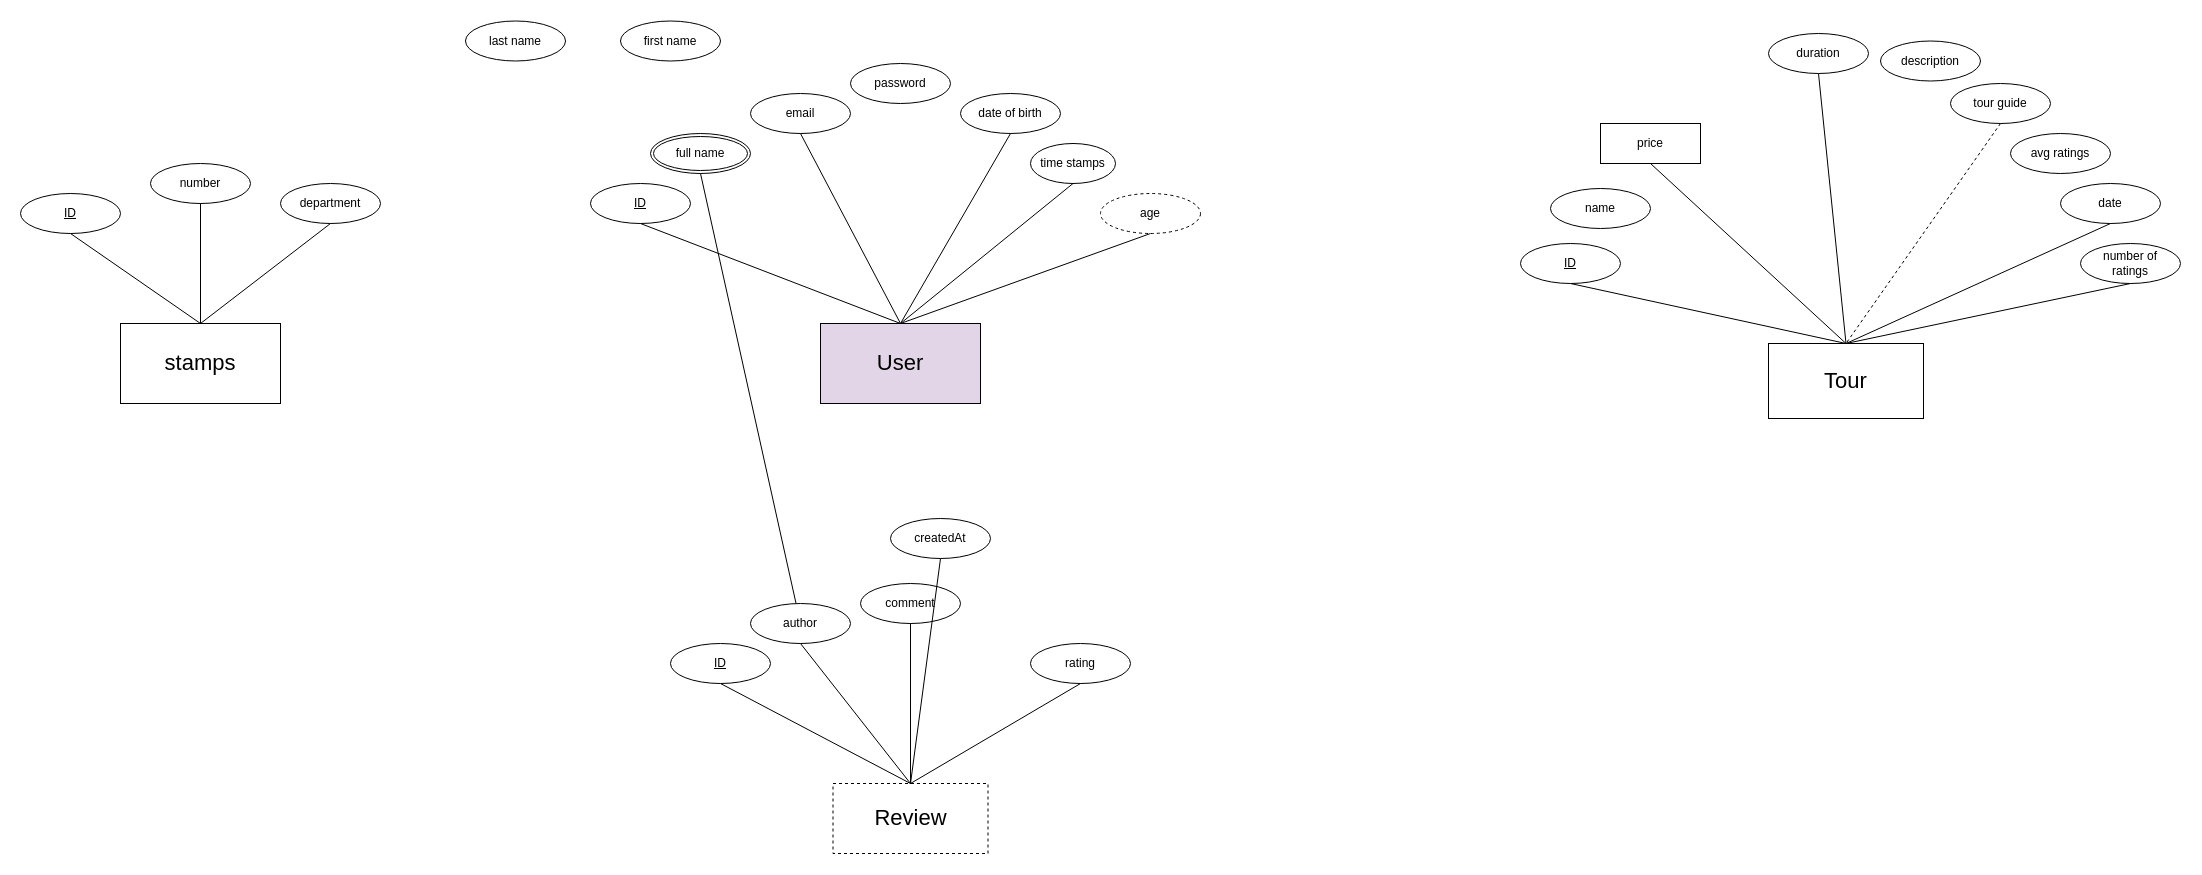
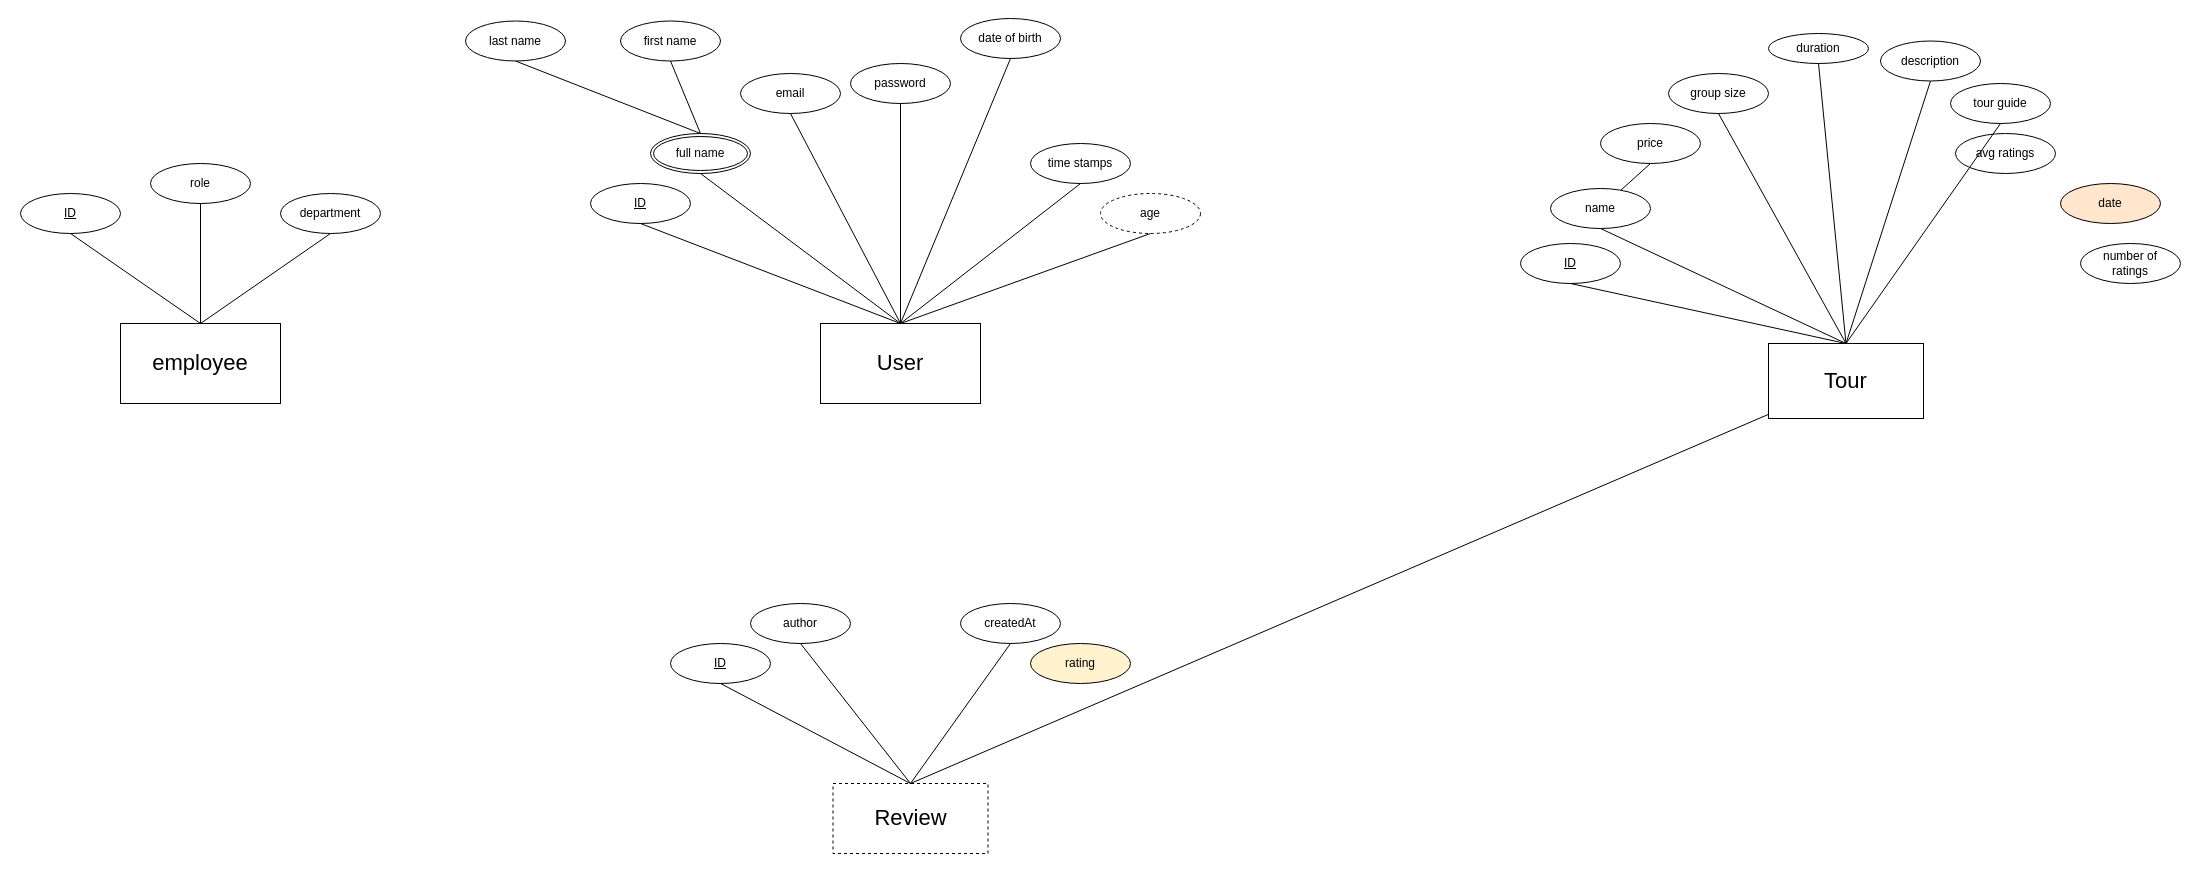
- <mxCell id="3" value="duration" style="ellipse;whiteSpace=wrap;html=1;align=center;" parent="1" vertex="1"><mxGeometry x="1768" y="33" width="100" height="40" as="geometry" /></mxCell>
+ <mxCell id="3" value="duration" style="ellipse;whiteSpace=wrap;html=1;align=center;" parent="1" vertex="1"><mxGeometry x="1768" y="33" width="100" height="30" as="geometry" /></mxCell>
+ <mxCell id="6" value="group size" style="ellipse;whiteSpace=wrap;html=1;align=center;" parent="1" vertex="1"><mxGeometry x="1668" y="73" width="100" height="40" as="geometry" /></mxCell>
+ <mxCell id="30" value="" style="endArrow=none;html=1;rounded=0;exitX=0.5;exitY=1;exitDx=0;exitDy=0;entryX=0.5;entryY=0;entryDx=0;entryDy=0;" parent="1" source="22" target="25" edge="1"><mxGeometry relative="1" as="geometry"><mxPoint x="870" y="240.5" as="sourcePoint" /><mxPoint x="1030" y="240.5" as="targetPoint" /></mxGeometry></mxCell>
+ <mxCell id="29" value="" style="endArrow=none;html=1;rounded=0;exitX=0.5;exitY=1;exitDx=0;exitDy=0;entryX=0.5;entryY=0;entryDx=0;entryDy=0;" parent="1" source="21" target="25" edge="1"><mxGeometry relative="1" as="geometry"><mxPoint x="870" y="240.5" as="sourcePoint" /><mxPoint x="610" y="110.5" as="targetPoint" /></mxGeometry></mxCell>
- <mxCell id="27" value="email" style="ellipse;whiteSpace=wrap;html=1;align=center;" parent="1" vertex="1"><mxGeometry x="750" y="93" width="100" height="40" as="geometry" /></mxCell>
+ <mxCell id="27" value="email" style="ellipse;whiteSpace=wrap;html=1;align=center;" parent="1" vertex="1"><mxGeometry x="740" y="73" width="100" height="40" as="geometry" /></mxCell>
- <mxCell id="23" value="date of birth" style="ellipse;whiteSpace=wrap;html=1;align=center;" parent="1" vertex="1"><mxGeometry x="960" y="93" width="100" height="40" as="geometry" /></mxCell>
+ <mxCell id="23" value="date of birth" style="ellipse;whiteSpace=wrap;html=1;align=center;" parent="1" vertex="1"><mxGeometry x="960" y="18" width="100" height="40" as="geometry" /></mxCell>
- <mxCell id="9" value="price" style="whiteSpace=wrap;html=1;align=center;rounded=0;" parent="1" vertex="1"><mxGeometry x="1600" y="123" width="100" height="40" as="geometry" /></mxCell>
+ <mxCell id="9" value="price" style="ellipse;whiteSpace=wrap;html=1;align=center;" parent="1" vertex="1"><mxGeometry x="1600" y="123" width="100" height="40" as="geometry" /></mxCell>
- <mxCell id="10" value="avg ratings" style="ellipse;whiteSpace=wrap;html=1;align=center;" parent="1" vertex="1"><mxGeometry x="2010" y="133" width="100" height="40" as="geometry" /></mxCell>
+ <mxCell id="10" value="avg ratings" style="ellipse;whiteSpace=wrap;html=1;align=center;" parent="1" vertex="1"><mxGeometry x="1955" y="133" width="100" height="40" as="geometry" /></mxCell>
- <mxCell id="33" value="time stamps" style="ellipse;whiteSpace=wrap;html=1;align=center;" parent="1" vertex="1"><mxGeometry x="1030" y="143" width="85" height="40" as="geometry" /></mxCell>
+ <mxCell id="33" value="time stamps" style="ellipse;whiteSpace=wrap;html=1;align=center;" parent="1" vertex="1"><mxGeometry x="1030" y="143" width="100" height="40" as="geometry" /></mxCell>
- <mxCell id="49" value="number" style="ellipse;whiteSpace=wrap;html=1;align=center;" vertex="1" parent="1"><mxGeometry x="150" y="163" width="100" height="40" as="geometry" /></mxCell>
+ <mxCell id="49" value="role" style="ellipse;whiteSpace=wrap;html=1;align=center;" vertex="1" parent="1"><mxGeometry x="150" y="163" width="100" height="40" as="geometry" /></mxCell>
- <mxCell id="50" value="department" style="ellipse;whiteSpace=wrap;html=1;align=center;" vertex="1" parent="1"><mxGeometry x="280" y="183" width="100" height="40" as="geometry" /></mxCell>
+ <mxCell id="50" value="department" style="ellipse;whiteSpace=wrap;html=1;align=center;" vertex="1" parent="1"><mxGeometry x="280" y="193" width="100" height="40" as="geometry" /></mxCell>
- <mxCell id="11" value="date" style="ellipse;whiteSpace=wrap;html=1;align=center;" parent="1" vertex="1"><mxGeometry x="2060" y="183" width="100" height="40" as="geometry" /></mxCell>
+ <mxCell id="11" value="date" style="ellipse;whiteSpace=wrap;html=1;align=center;fillColor=#ffe6cc;" parent="1" vertex="1"><mxGeometry x="2060" y="183" width="100" height="40" as="geometry" /></mxCell>
+ <mxCell id="17" value="" style="endArrow=none;html=1;rounded=0;exitX=0.5;exitY=1;exitDx=0;exitDy=0;entryX=0.5;entryY=0;entryDx=0;entryDy=0;" parent="1" source="4" target="2" edge="1"><mxGeometry relative="1" as="geometry"><mxPoint x="1828" y="73" as="sourcePoint" /><mxPoint x="1828" y="288" as="targetPoint" /></mxGeometry></mxCell>
+ <mxCell id="43" value="" style="endArrow=none;html=1;rounded=0;exitX=0.5;exitY=1;exitDx=0;exitDy=0;entryX=0.5;entryY=0;entryDx=0;entryDy=0;" edge="1" parent="1" source="26" target="20"><mxGeometry relative="1" as="geometry"><mxPoint x="830" y="143" as="sourcePoint" /><mxPoint x="870" y="373" as="targetPoint" /></mxGeometry></mxCell>
+ <mxCell id="14" value="" style="endArrow=none;html=1;rounded=0;exitX=0.5;exitY=1;exitDx=0;exitDy=0;entryX=0.5;entryY=0;entryDx=0;entryDy=0;" parent="1" source="6" target="2" edge="1"><mxGeometry relative="1" as="geometry"><mxPoint x="1717.5" y="88" as="sourcePoint" /><mxPoint x="1867.5" y="223" as="targetPoint" /></mxGeometry></mxCell>
- <mxCell id="18" value="" style="endArrow=none;html=1;rounded=0;exitX=0.5;exitY=1;exitDx=0;exitDy=0;entryX=0.5;entryY=0;entryDx=0;entryDy=0;dashed=1;" parent="1" source="5" target="2" edge="1"><mxGeometry relative="1" as="geometry"><mxPoint x="1838" y="83" as="sourcePoint" /><mxPoint x="1838" y="298" as="targetPoint" /></mxGeometry></mxCell>
+ <mxCell id="18" value="" style="endArrow=none;html=1;rounded=0;exitX=0.5;exitY=1;exitDx=0;exitDy=0;entryX=0.5;entryY=0;entryDx=0;entryDy=0;" parent="1" source="5" target="2" edge="1"><mxGeometry relative="1" as="geometry"><mxPoint x="1838" y="83" as="sourcePoint" /><mxPoint x="1838" y="298" as="targetPoint" /></mxGeometry></mxCell>
- <mxCell id="13" value="" style="endArrow=none;html=1;rounded=0;exitX=0.5;exitY=1;exitDx=0;exitDy=0;entryX=0.5;entryY=0;entryDx=0;entryDy=0;" parent="1" source="9" target="2" edge="1"><mxGeometry relative="1" as="geometry"><mxPoint x="1570" y="233" as="sourcePoint" /><mxPoint x="1830" y="243" as="targetPoint" /></mxGeometry></mxCell>
+ <mxCell id="13" value="" style="endArrow=none;html=1;rounded=0;exitX=0.5;exitY=1;exitDx=0;exitDy=0;" parent="1" source="9" target="7" edge="1"><mxGeometry relative="1" as="geometry"><mxPoint x="1570" y="233" as="sourcePoint" /><mxPoint x="1830" y="243" as="targetPoint" /></mxGeometry></mxCell>
- <mxCell id="19" value="" style="endArrow=none;html=1;rounded=0;exitX=0.5;exitY=1;exitDx=0;exitDy=0;entryX=0.5;entryY=0;entryDx=0;entryDy=0;" parent="1" source="11" target="2" edge="1"><mxGeometry relative="1" as="geometry"><mxPoint x="1858" y="103" as="sourcePoint" /><mxPoint x="1858" y="318" as="targetPoint" /></mxGeometry></mxCell>
+ <mxCell id="16" value="" style="endArrow=none;html=1;rounded=0;exitX=0.5;exitY=1;exitDx=0;exitDy=0;entryX=0.5;entryY=0;entryDx=0;entryDy=0;" parent="1" source="7" target="2" edge="1"><mxGeometry relative="1" as="geometry"><mxPoint x="1600" y="263" as="sourcePoint" /><mxPoint x="1790" y="173" as="targetPoint" /></mxGeometry></mxCell>
- <mxCell id="39" value="" style="endArrow=none;html=1;rounded=0;exitX=0.5;exitY=1;exitDx=0;exitDy=0;entryX=0.5;entryY=0;entryDx=0;entryDy=0;" parent="1" source="38" target="2" edge="1"><mxGeometry relative="1" as="geometry"><mxPoint x="2120" y="233" as="sourcePoint" /><mxPoint x="1856" y="353" as="targetPoint" /></mxGeometry></mxCell>
- <mxCell id="47" value="&lt;font style=&quot;font-size: 22px;&quot;&gt;stamps&lt;/font&gt;" style="whiteSpace=wrap;html=1;align=center;" vertex="1" parent="1"><mxGeometry x="120" y="323" width="160" height="80" as="geometry" /></mxCell>
+ <mxCell id="47" value="&lt;font style=&quot;font-size: 22px;&quot;&gt;employee&lt;/font&gt;" style="whiteSpace=wrap;html=1;align=center;" vertex="1" parent="1"><mxGeometry x="120" y="323" width="160" height="80" as="geometry" /></mxCell>
- <mxCell id="20" value="&lt;font style=&quot;font-size: 22px;&quot;&gt;User&lt;/font&gt;" style="whiteSpace=wrap;html=1;align=center;fillColor=#e1d5e7;" parent="1" vertex="1"><mxGeometry x="820" y="323" width="160" height="80" as="geometry" /></mxCell>
+ <mxCell id="20" value="&lt;font style=&quot;font-size: 22px;&quot;&gt;User&lt;/font&gt;" style="whiteSpace=wrap;html=1;align=center;" parent="1" vertex="1"><mxGeometry x="820" y="323" width="160" height="80" as="geometry" /></mxCell>
- <mxCell id="32" value="" style="endArrow=none;html=1;rounded=0;exitX=0.5;exitY=1;exitDx=0;exitDy=0;" parent="1" source="25" target="36" edge="1"><mxGeometry relative="1" as="geometry"><mxPoint x="870" y="240.5" as="sourcePoint" /><mxPoint x="1030" y="240.5" as="targetPoint" /></mxGeometry></mxCell>
+ <mxCell id="32" value="" style="endArrow=none;html=1;rounded=0;exitX=0.5;exitY=1;exitDx=0;exitDy=0;entryX=0.5;entryY=0;entryDx=0;entryDy=0;" parent="1" source="25" target="20" edge="1"><mxGeometry relative="1" as="geometry"><mxPoint x="870" y="240.5" as="sourcePoint" /><mxPoint x="1030" y="240.5" as="targetPoint" /></mxGeometry></mxCell>
- <mxCell id="41" value="createdAt" style="ellipse;whiteSpace=wrap;html=1;align=center;" parent="1" vertex="1"><mxGeometry x="890" y="518" width="100" height="40" as="geometry" /></mxCell>
+ <mxCell id="41" value="createdAt" style="ellipse;whiteSpace=wrap;html=1;align=center;" parent="1" vertex="1"><mxGeometry x="960" y="603" width="100" height="40" as="geometry" /></mxCell>
- <mxCell id="40" value="comment" style="ellipse;whiteSpace=wrap;html=1;align=center;" parent="1" vertex="1"><mxGeometry x="860" y="583" width="100" height="40" as="geometry" /></mxCell>
- <mxCell id="42" value="rating" style="ellipse;whiteSpace=wrap;html=1;align=center;" parent="1" vertex="1"><mxGeometry x="1030" y="643" width="100" height="40" as="geometry" /></mxCell>
+ <mxCell id="42" value="rating" style="ellipse;whiteSpace=wrap;html=1;align=center;fillColor=#fff2cc;" parent="1" vertex="1"><mxGeometry x="1030" y="643" width="100" height="40" as="geometry" /></mxCell>
- <mxCell id="56" value="" style="endArrow=none;html=1;entryX=0.5;entryY=1;entryDx=0;entryDy=0;exitX=0.5;exitY=0;exitDx=0;exitDy=0;" edge="1" parent="1" source="34" target="40"><mxGeometry width="50" height="50" relative="1" as="geometry"><mxPoint x="908" y="763" as="sourcePoint" /><mxPoint x="810" y="653" as="targetPoint" /></mxGeometry></mxCell>
- <mxCell id="58" value="" style="endArrow=none;html=1;entryX=0.5;entryY=1;entryDx=0;entryDy=0;exitX=0.5;exitY=0;exitDx=0;exitDy=0;" edge="1" parent="1" source="34" target="42"><mxGeometry width="50" height="50" relative="1" as="geometry"><mxPoint x="918" y="773" as="sourcePoint" /><mxPoint x="1020" y="653" as="targetPoint" /></mxGeometry></mxCell>
+ <mxCell id="58" value="" style="endArrow=none;html=1;exitX=0.5;exitY=0;exitDx=0;exitDy=0;" edge="1" parent="1" source="34" target="2"><mxGeometry width="50" height="50" relative="1" as="geometry"><mxPoint x="918" y="773" as="sourcePoint" /><mxPoint x="1020" y="653" as="targetPoint" /></mxGeometry></mxCell>
